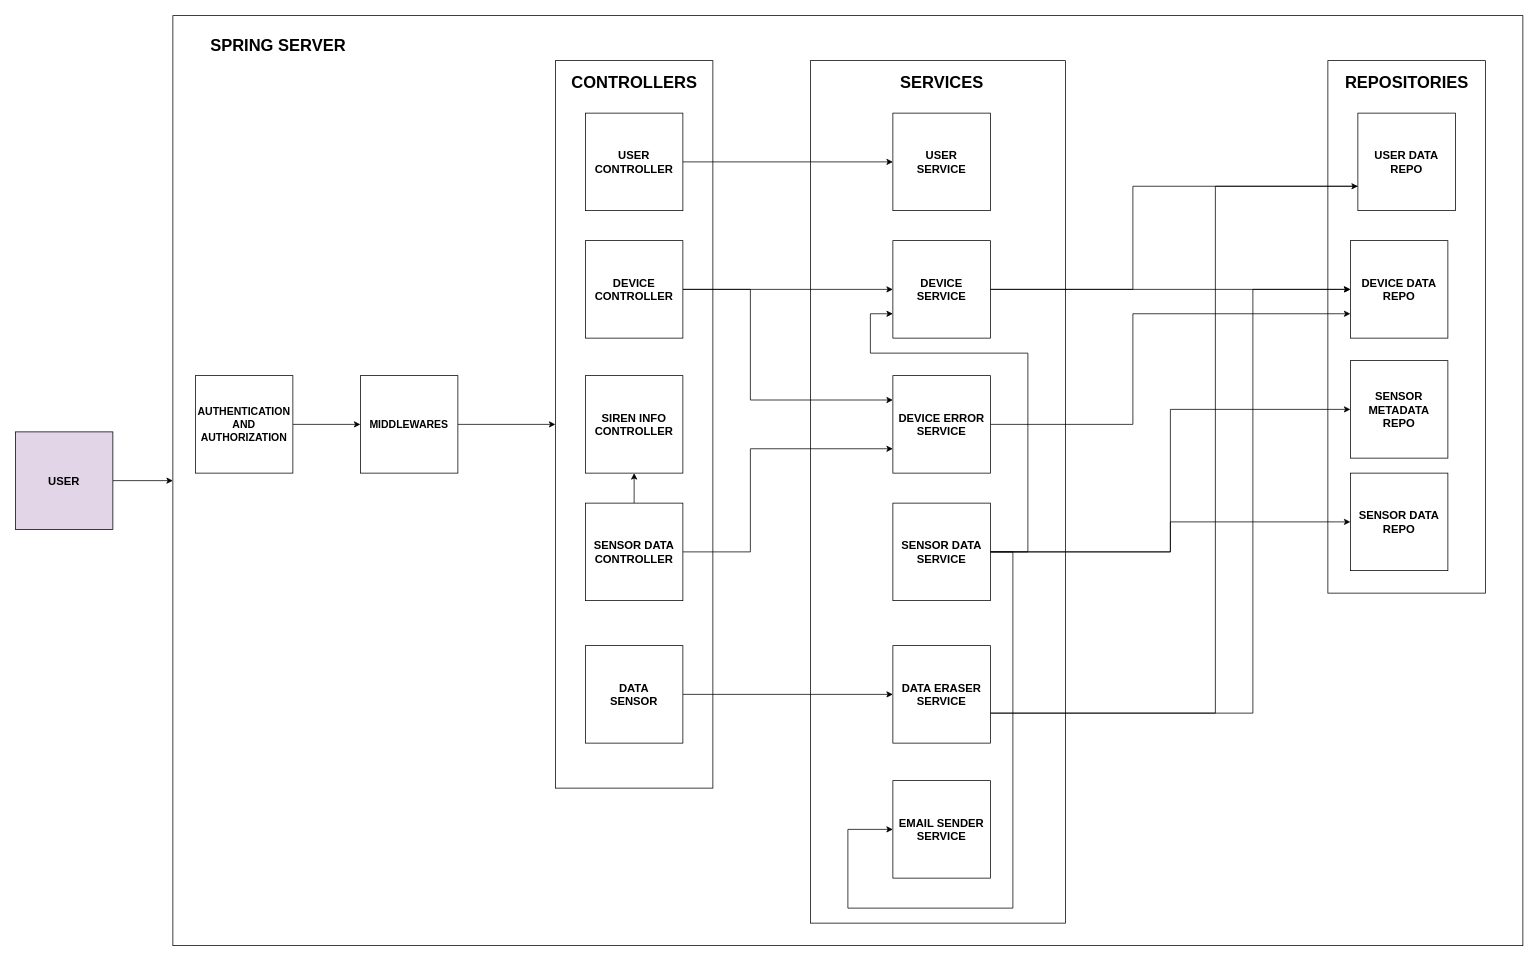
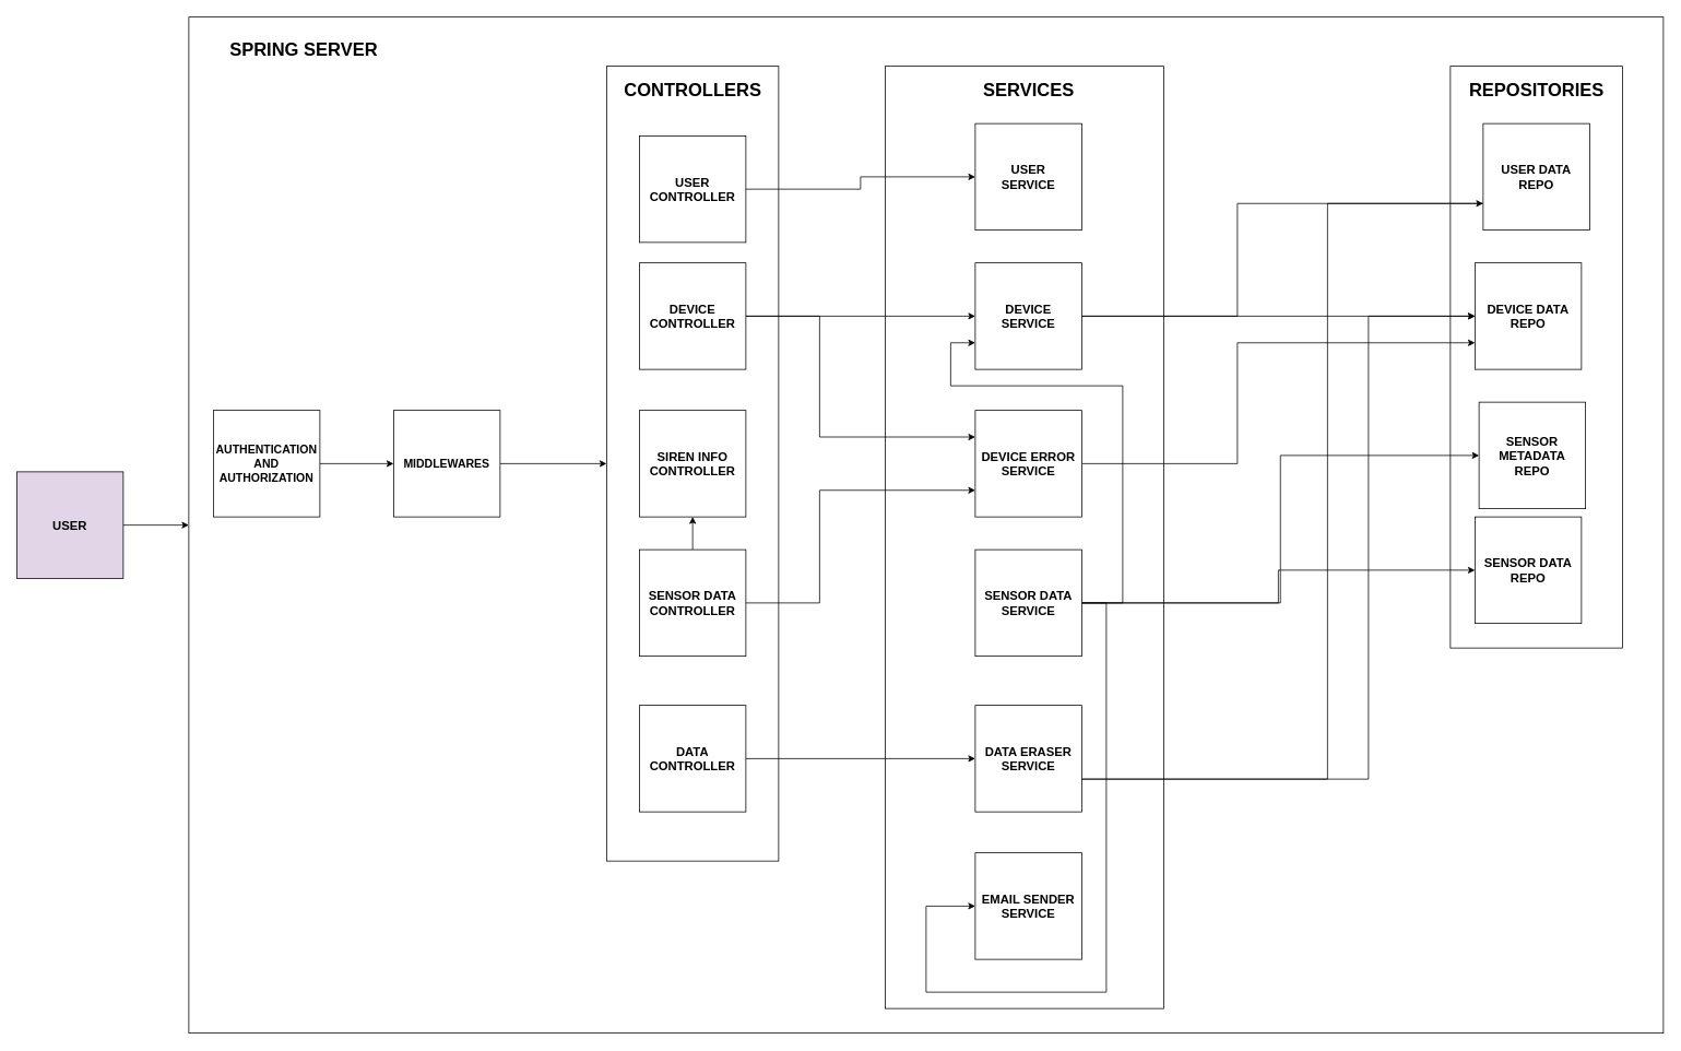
- <mxCell id="8" value="USER CONTROLLER" style="whiteSpace=wrap;html=1;aspect=fixed;fontStyle=1;fontSize=15;" parent="1" vertex="1"><mxGeometry x="780" y="150" width="130" height="130" as="geometry" /></mxCell>
+ <mxCell id="8" value="USER CONTROLLER" style="whiteSpace=wrap;html=1;aspect=fixed;fontStyle=1;fontSize=15;" parent="1" vertex="1"><mxGeometry x="780" y="165" width="130" height="130" as="geometry" /></mxCell>
- <mxCell id="36" value="SENSOR METADATA&lt;br&gt;REPO" style="whiteSpace=wrap;html=1;aspect=fixed;fontStyle=1;fontSize=15;" parent="1" vertex="1"><mxGeometry x="1800" y="480" width="130" height="130" as="geometry" /></mxCell>
+ <mxCell id="36" value="SENSOR METADATA&lt;br&gt;REPO" style="whiteSpace=wrap;html=1;aspect=fixed;fontStyle=1;fontSize=15;" parent="1" vertex="1"><mxGeometry x="1805" y="490" width="130" height="130" as="geometry" /></mxCell>
- <mxCell id="13" value="DATA&lt;br&gt;SENSOR" style="whiteSpace=wrap;html=1;aspect=fixed;fontStyle=1;fontSize=15;" parent="1" vertex="1"><mxGeometry x="780" y="860" width="130" height="130" as="geometry" /></mxCell>
+ <mxCell id="13" value="DATA&lt;br&gt;CONTROLLER" style="whiteSpace=wrap;html=1;aspect=fixed;fontStyle=1;fontSize=15;" parent="1" vertex="1"><mxGeometry x="780" y="860" width="130" height="130" as="geometry" /></mxCell>
